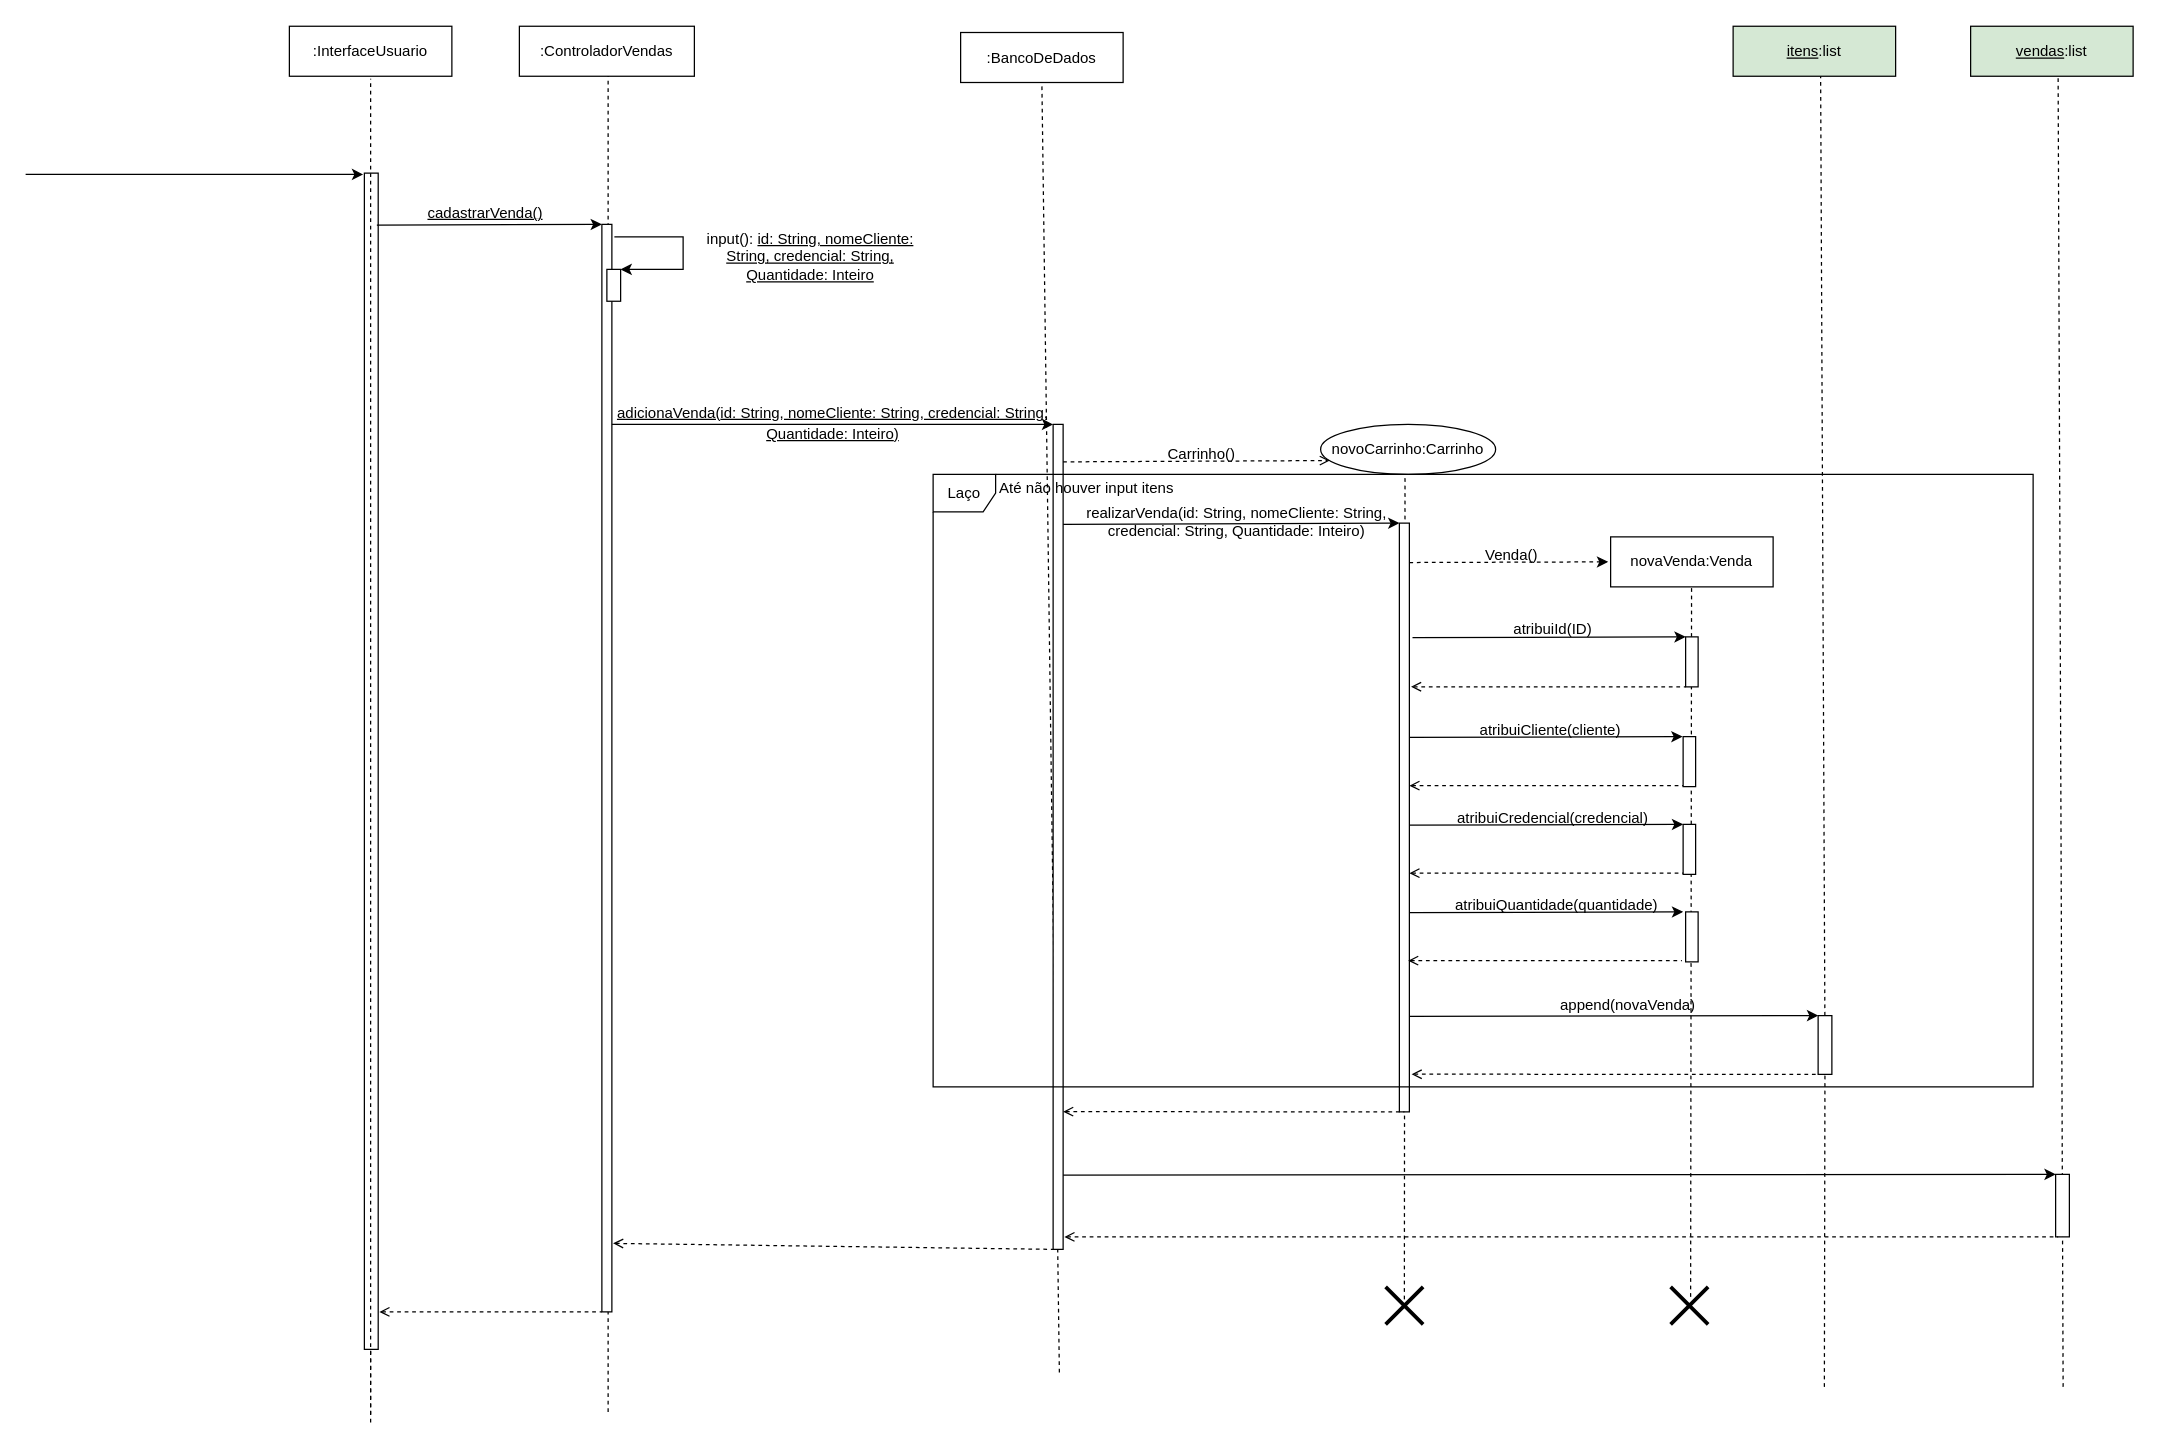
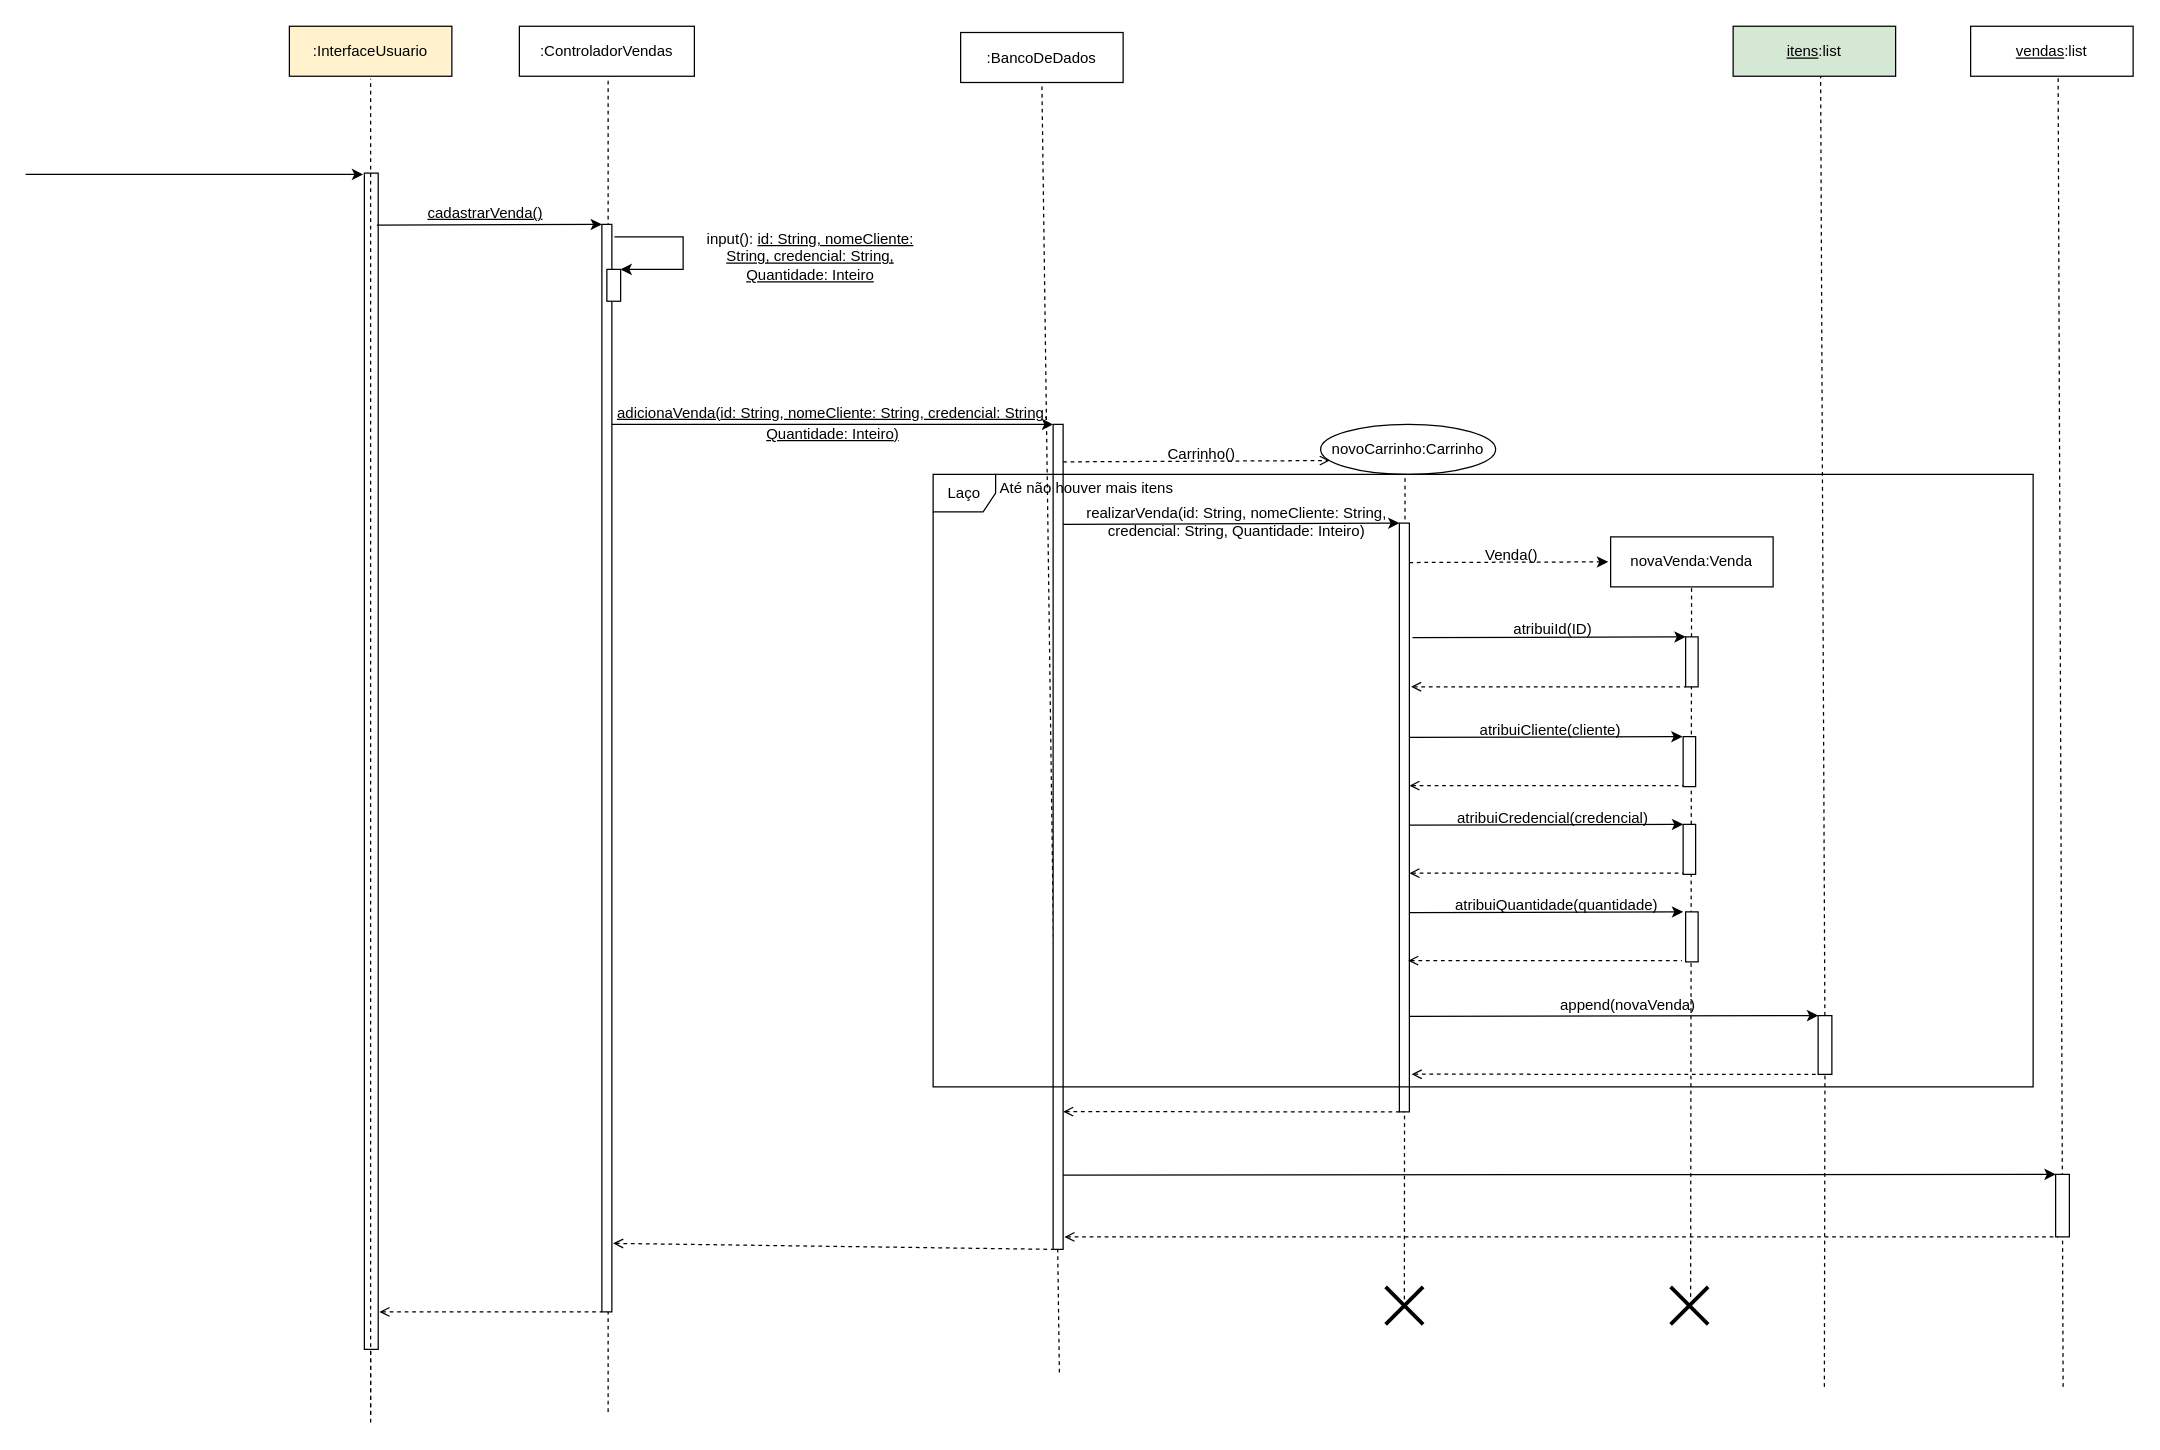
- <mxCell id="2" value=":InterfaceUsuario" style="rounded=0;whiteSpace=wrap;html=1;" parent="1" vertex="1"><mxGeometry x="231" y="20.5" width="130" height="40" as="geometry" /></mxCell>
+ <mxCell id="2" value=":InterfaceUsuario" style="rounded=0;whiteSpace=wrap;html=1;fillColor=#fff2cc;" parent="1" vertex="1"><mxGeometry x="231" y="20.5" width="130" height="40" as="geometry" /></mxCell>
- <mxCell id="58" value="&lt;u&gt;vendas&lt;/u&gt;:list" style="rounded=0;whiteSpace=wrap;html=1;fillColor=#d5e8d4;" vertex="1" parent="1"><mxGeometry x="1576" y="20.5" width="130" height="40" as="geometry" /></mxCell>
+ <mxCell id="58" value="&lt;u&gt;vendas&lt;/u&gt;:list" style="rounded=0;whiteSpace=wrap;html=1;" vertex="1" parent="1"><mxGeometry x="1576" y="20.5" width="130" height="40" as="geometry" /></mxCell>
- <mxCell id="56" value="Até não houver input itens" style="text;html=1;align=center;verticalAlign=middle;whiteSpace=wrap;rounded=0;" vertex="1" parent="1"><mxGeometry x="769" y="375" width="200" height="30" as="geometry" /></mxCell>
+ <mxCell id="56" value="Até não houver mais itens" style="text;html=1;align=center;verticalAlign=middle;whiteSpace=wrap;rounded=0;" vertex="1" parent="1"><mxGeometry x="769" y="375" width="200" height="30" as="geometry" /></mxCell>
